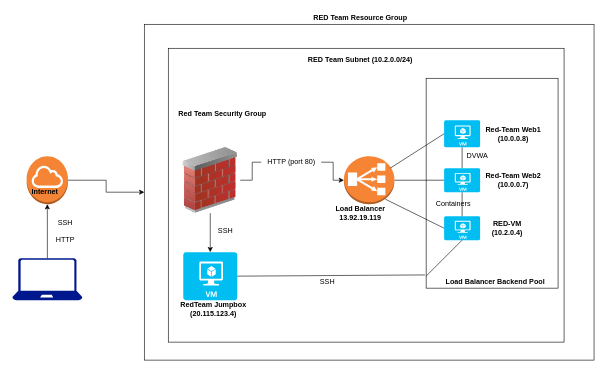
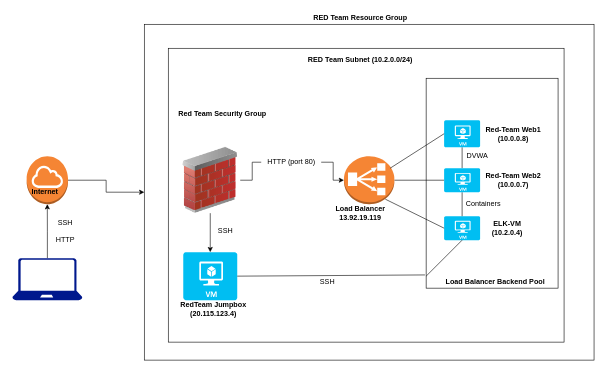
- <mxCell id="40" value="Containers" style="text;html=1;resizable=0;autosize=1;align=center;verticalAlign=middle;points=[];fillColor=none;strokeColor=none;rounded=0;" vertex="1" parent="1"><mxGeometry x="720" y="330" width="70" height="20" as="geometry" /></mxCell>
+ <mxCell id="40" value="Containers" style="text;html=1;resizable=0;autosize=1;align=center;verticalAlign=middle;points=[];fillColor=none;strokeColor=none;rounded=0;" vertex="1" parent="1"><mxGeometry x="770" y="330" width="70" height="20" as="geometry" /></mxCell>
- <mxCell id="34" value="RED-VM&lt;br&gt;(10.2.0.4)" style="text;html=1;resizable=0;autosize=1;align=center;verticalAlign=middle;points=[];fillColor=none;strokeColor=none;rounded=0;fontStyle=1" vertex="1" parent="1"><mxGeometry x="810" y="365" width="70" height="30" as="geometry" /></mxCell>
+ <mxCell id="34" value="ELK-VM&lt;br&gt;(10.2.0.4)" style="text;html=1;resizable=0;autosize=1;align=center;verticalAlign=middle;points=[];fillColor=none;strokeColor=none;rounded=0;fontStyle=1" vertex="1" parent="1"><mxGeometry x="810" y="365" width="70" height="30" as="geometry" /></mxCell>
